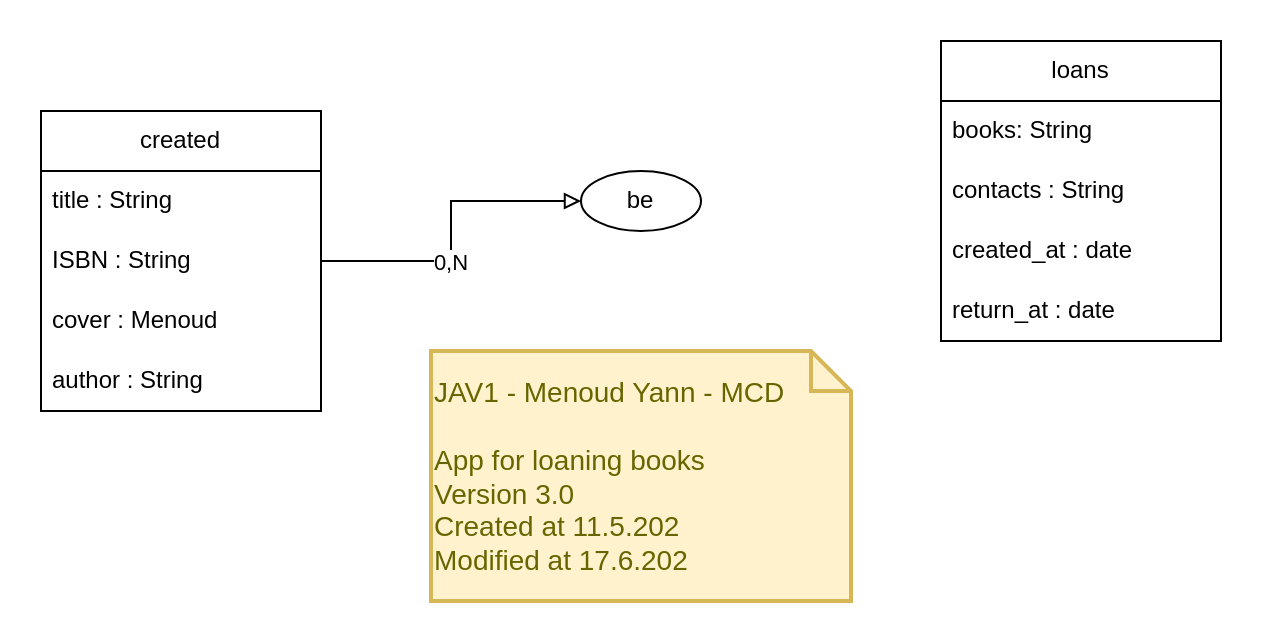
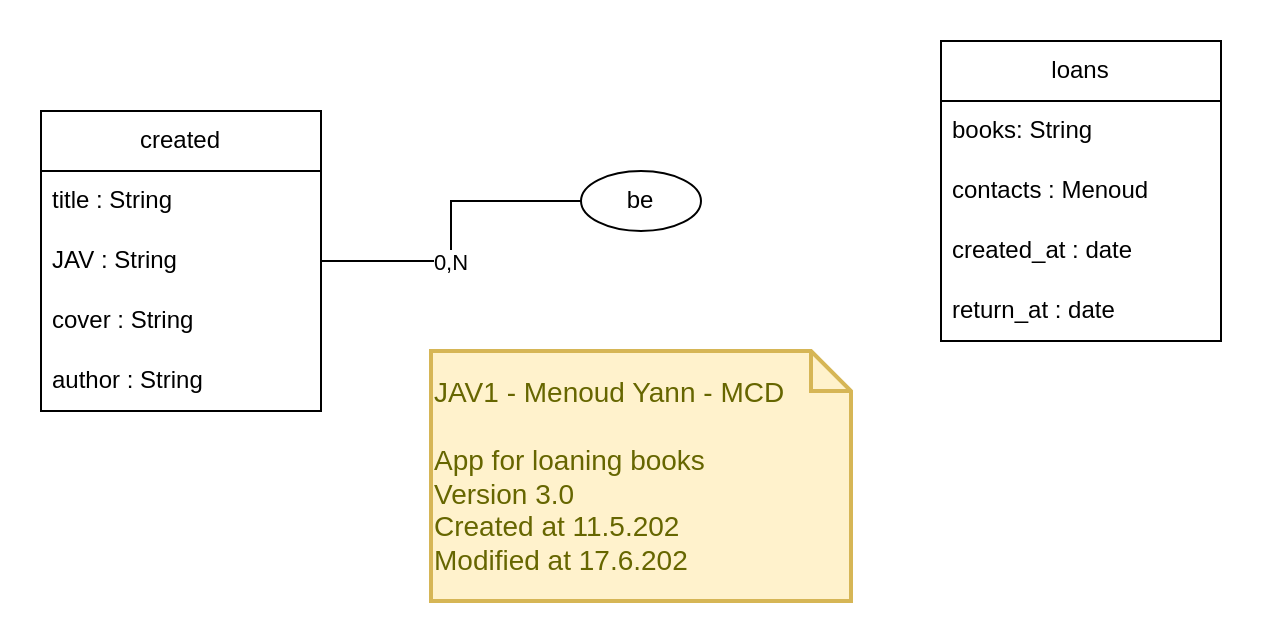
- <mxCell id="11" value="contacts : String" style="text;strokeColor=none;fillColor=none;align=left;verticalAlign=middle;spacingLeft=4;spacingRight=4;overflow=hidden;points=[[0,0.5],[1,0.5]];portConstraint=eastwest;rotatable=0;whiteSpace=wrap;html=1;" parent="9" vertex="1"><mxGeometry y="60" width="140" height="30" as="geometry" /></mxCell>
+ <mxCell id="11" value="contacts : Menoud" style="text;strokeColor=none;fillColor=none;align=left;verticalAlign=middle;spacingLeft=4;spacingRight=4;overflow=hidden;points=[[0,0.5],[1,0.5]];portConstraint=eastwest;rotatable=0;whiteSpace=wrap;html=1;" parent="9" vertex="1"><mxGeometry y="60" width="140" height="30" as="geometry" /></mxCell>
- <mxCell id="2" style="edgeStyle=orthogonalEdgeStyle;rounded=0;orthogonalLoop=1;jettySize=auto;html=1;entryX=0;entryY=0.5;entryDx=0;entryDy=0;endArrow=block;endFill=0;" parent="1" source="4" target="14" edge="1"><mxGeometry relative="1" as="geometry" /></mxCell>
+ <mxCell id="2" style="edgeStyle=orthogonalEdgeStyle;rounded=0;orthogonalLoop=1;jettySize=auto;html=1;entryX=0;entryY=0.5;entryDx=0;entryDy=0;endArrow=none;endFill=0;" parent="1" source="4" target="14" edge="1"><mxGeometry relative="1" as="geometry" /></mxCell>
- <mxCell id="6" value="ISBN : String&amp;nbsp;" style="text;strokeColor=none;fillColor=none;align=left;verticalAlign=middle;spacingLeft=4;spacingRight=4;overflow=hidden;points=[[0,0.5],[1,0.5]];portConstraint=eastwest;rotatable=0;whiteSpace=wrap;html=1;" parent="4" vertex="1"><mxGeometry y="60" width="140" height="30" as="geometry" /></mxCell>
+ <mxCell id="6" value="JAV : String&amp;nbsp;" style="text;strokeColor=none;fillColor=none;align=left;verticalAlign=middle;spacingLeft=4;spacingRight=4;overflow=hidden;points=[[0,0.5],[1,0.5]];portConstraint=eastwest;rotatable=0;whiteSpace=wrap;html=1;" parent="4" vertex="1"><mxGeometry y="60" width="140" height="30" as="geometry" /></mxCell>
- <mxCell id="7" value="cover : Menoud&amp;nbsp;" style="text;strokeColor=none;fillColor=none;align=left;verticalAlign=middle;spacingLeft=4;spacingRight=4;overflow=hidden;points=[[0,0.5],[1,0.5]];portConstraint=eastwest;rotatable=0;whiteSpace=wrap;html=1;" parent="4" vertex="1"><mxGeometry y="90" width="140" height="30" as="geometry" /></mxCell>
+ <mxCell id="7" value="cover : String&amp;nbsp;" style="text;strokeColor=none;fillColor=none;align=left;verticalAlign=middle;spacingLeft=4;spacingRight=4;overflow=hidden;points=[[0,0.5],[1,0.5]];portConstraint=eastwest;rotatable=0;whiteSpace=wrap;html=1;" parent="4" vertex="1"><mxGeometry y="90" width="140" height="30" as="geometry" /></mxCell>
